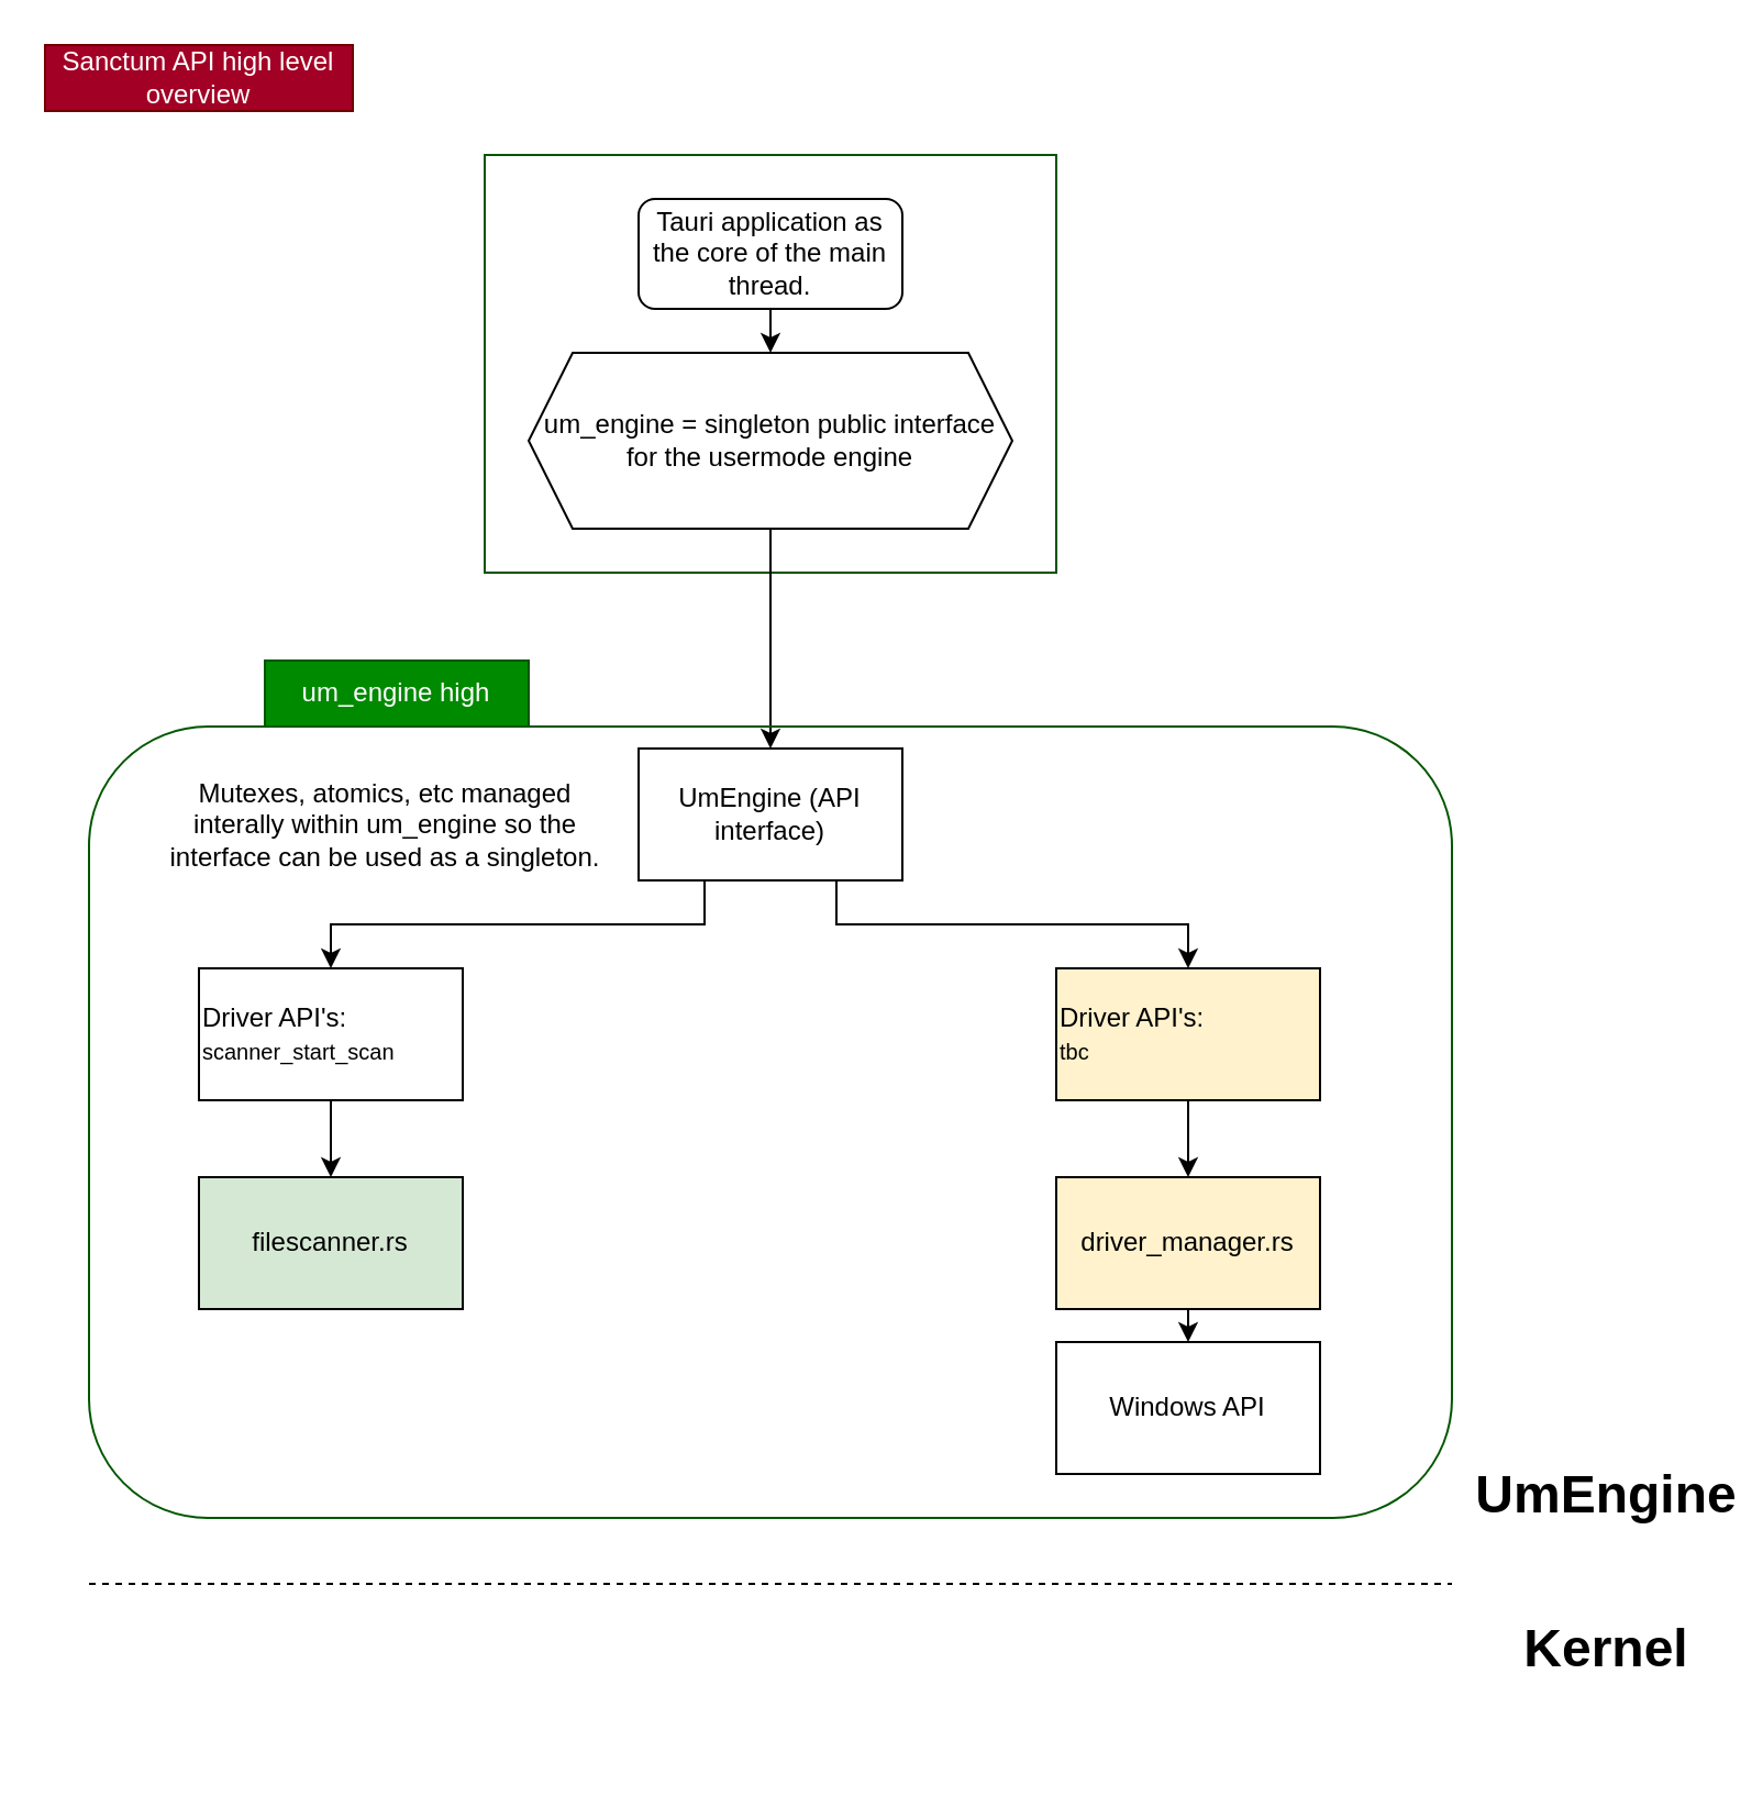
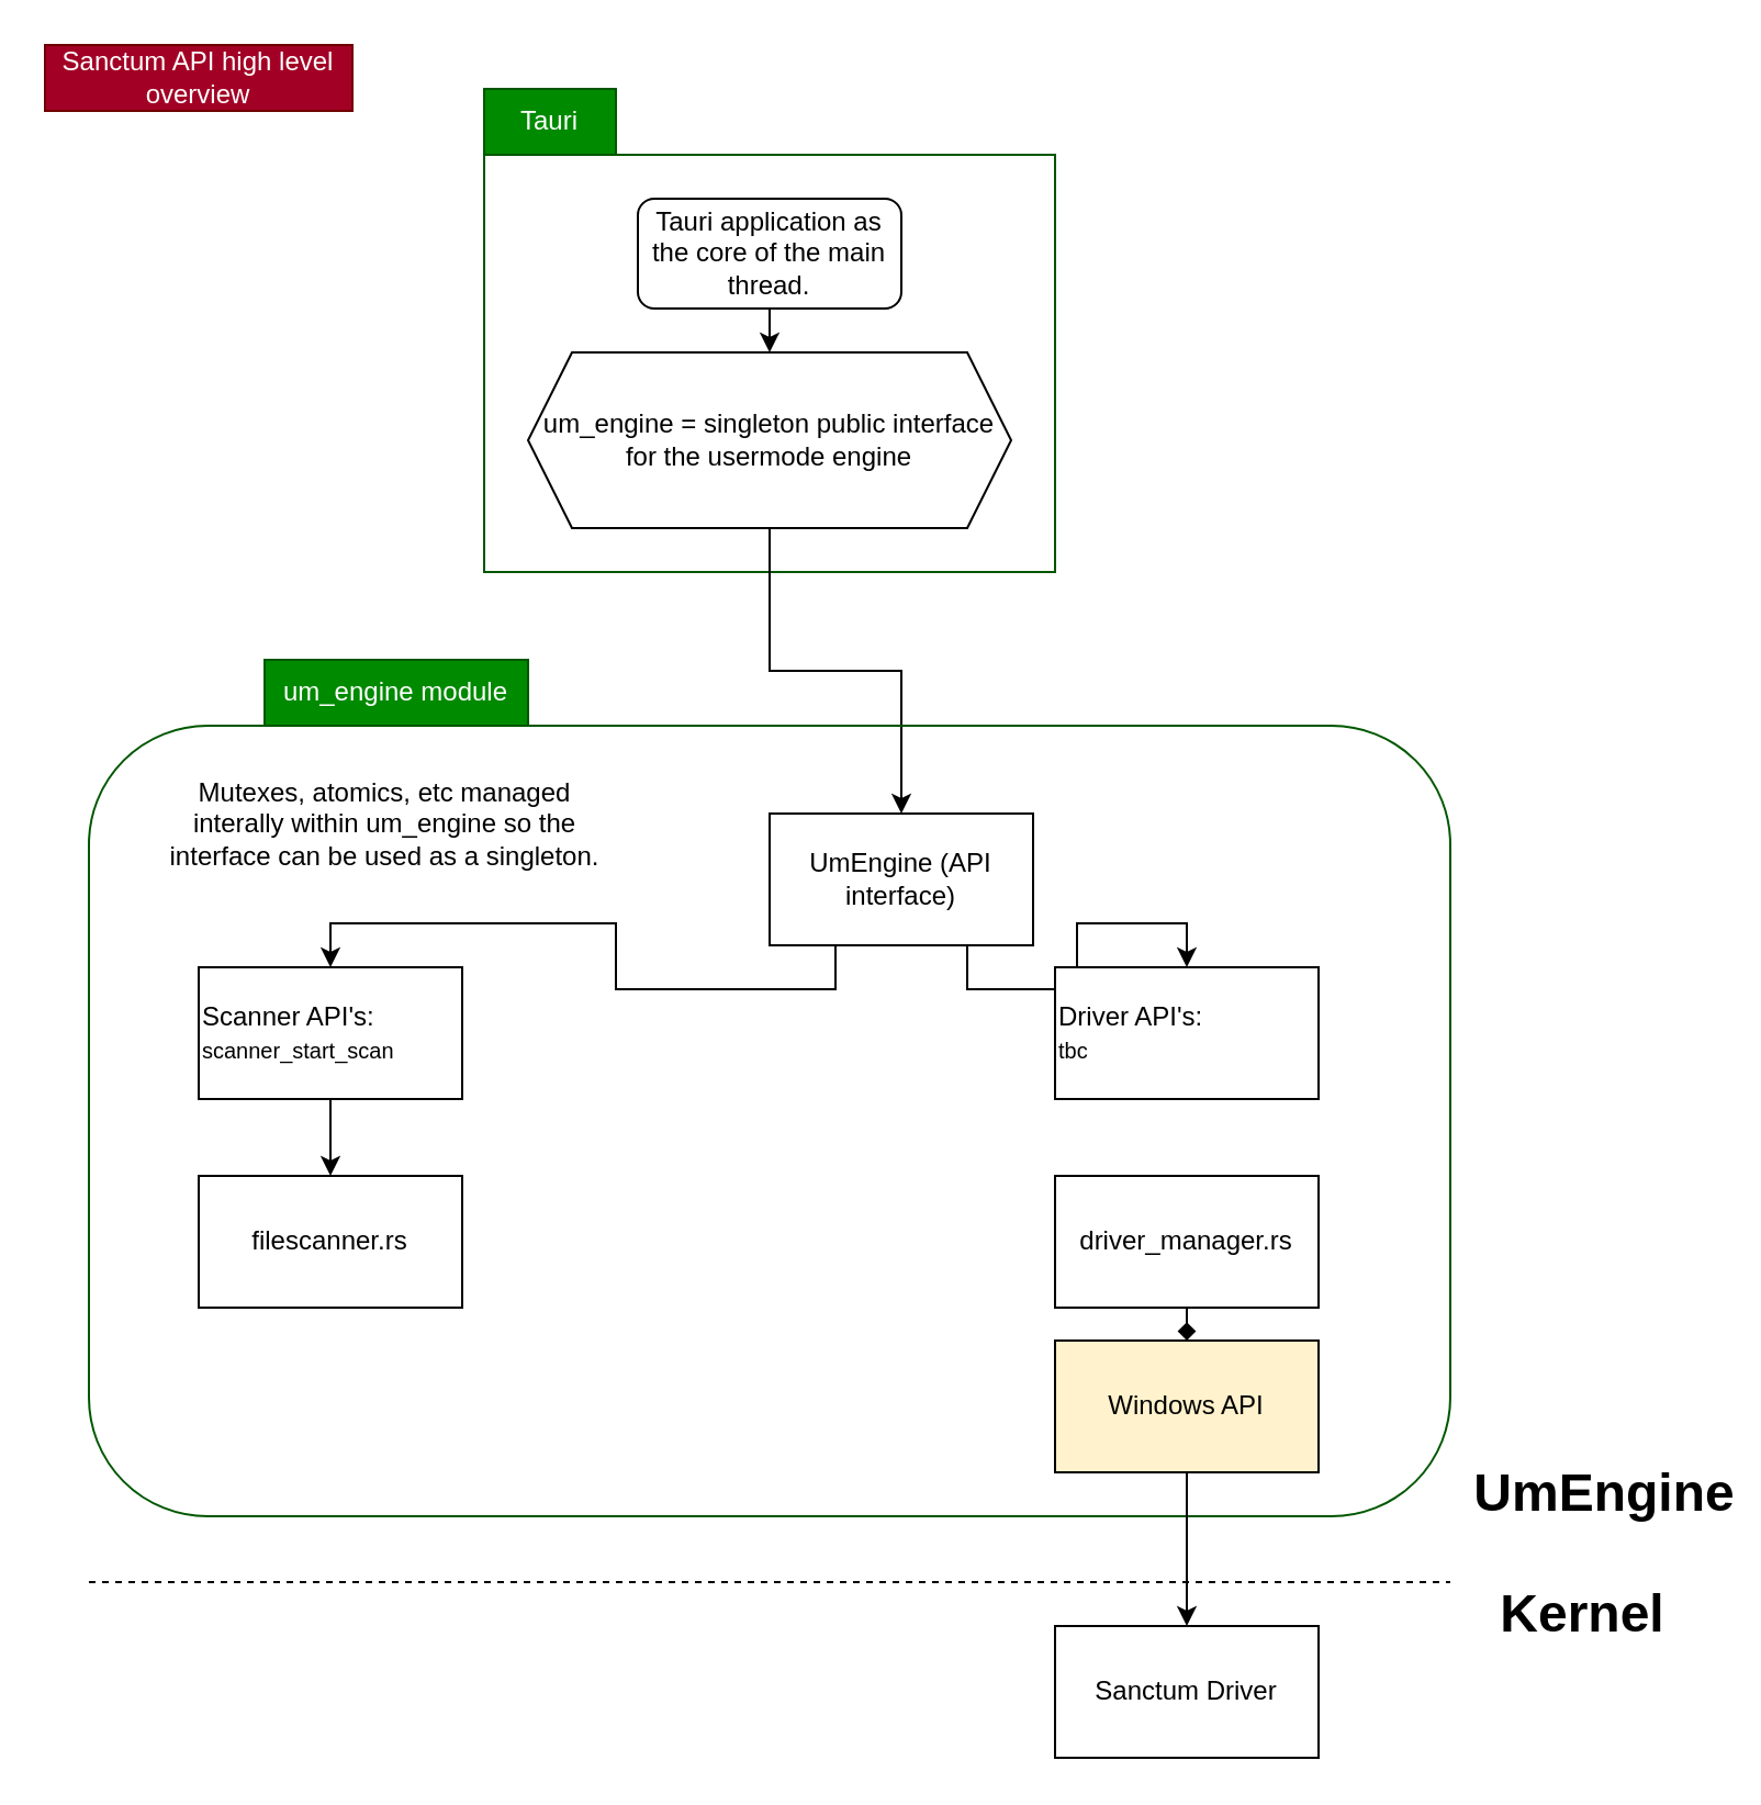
+ <mxCell id="8" value="Tauri" style="text;html=1;align=center;verticalAlign=middle;whiteSpace=wrap;rounded=0;fillColor=#008a00;fontColor=#ffffff;strokeColor=#005700;" vertex="1" parent="1"><mxGeometry x="220" y="40" width="60" height="30" as="geometry" /></mxCell>
- <mxCell id="10" value="um_engine high" style="text;html=1;align=center;verticalAlign=middle;whiteSpace=wrap;rounded=0;fillColor=#008a00;fontColor=#ffffff;strokeColor=#005700;" vertex="1" parent="1"><mxGeometry x="120" y="300" width="120" height="30" as="geometry" /></mxCell>
+ <mxCell id="10" value="um_engine module" style="text;html=1;align=center;verticalAlign=middle;whiteSpace=wrap;rounded=0;fillColor=#008a00;fontColor=#ffffff;strokeColor=#005700;" vertex="1" parent="1"><mxGeometry x="120" y="300" width="120" height="30" as="geometry" /></mxCell>
- <mxCell id="13" value="UmEngine (API interface)" style="rounded=0;whiteSpace=wrap;html=1;" vertex="1" parent="1"><mxGeometry x="290" y="340" width="120" height="60" as="geometry" /></mxCell>
+ <mxCell id="13" value="UmEngine (API interface)" style="rounded=0;whiteSpace=wrap;html=1;" vertex="1" parent="1"><mxGeometry x="350" y="370" width="120" height="60" as="geometry" /></mxCell>
- <mxCell id="15" value="Driver API's:&lt;div&gt;&lt;font style=&quot;font-size: 10px;&quot;&gt;scanner_start_scan&lt;/font&gt;&lt;br&gt;&lt;/div&gt;" style="rounded=0;whiteSpace=wrap;html=1;align=left;" vertex="1" parent="1"><mxGeometry x="90" y="440" width="120" height="60" as="geometry" /></mxCell>
+ <mxCell id="15" value="Scanner API's:&lt;div&gt;&lt;font style=&quot;font-size: 10px;&quot;&gt;scanner_start_scan&lt;/font&gt;&lt;br&gt;&lt;/div&gt;" style="rounded=0;whiteSpace=wrap;html=1;align=left;" vertex="1" parent="1"><mxGeometry x="90" y="440" width="120" height="60" as="geometry" /></mxCell>
- <mxCell id="17" value="Driver API's:&lt;div&gt;&lt;font style=&quot;font-size: 10px;&quot;&gt;tbc&lt;/font&gt;&lt;br&gt;&lt;/div&gt;" style="rounded=0;whiteSpace=wrap;html=1;align=left;fillColor=#fff2cc;" vertex="1" parent="1"><mxGeometry x="480" y="440" width="120" height="60" as="geometry" /></mxCell>
+ <mxCell id="17" value="Driver API's:&lt;div&gt;&lt;font style=&quot;font-size: 10px;&quot;&gt;tbc&lt;/font&gt;&lt;br&gt;&lt;/div&gt;" style="rounded=0;whiteSpace=wrap;html=1;align=left;" vertex="1" parent="1"><mxGeometry x="480" y="440" width="120" height="60" as="geometry" /></mxCell>
- <mxCell id="16" style="edgeStyle=orthogonalEdgeStyle;rounded=0;orthogonalLoop=1;jettySize=auto;html=1;exitX=0.5;exitY=1;exitDx=0;exitDy=0;entryX=0.5;entryY=0;entryDx=0;entryDy=0;" edge="1" parent="1" source="17" target="20"><mxGeometry relative="1" as="geometry" /></mxCell>
- <mxCell id="18" value="&lt;div&gt;filescanner.rs&lt;/div&gt;" style="rounded=0;whiteSpace=wrap;html=1;align=center;fillColor=#d5e8d4;" vertex="1" parent="1"><mxGeometry x="90" y="535" width="120" height="60" as="geometry" /></mxCell>
+ <mxCell id="18" value="&lt;div&gt;filescanner.rs&lt;/div&gt;" style="rounded=0;whiteSpace=wrap;html=1;align=center;" vertex="1" parent="1"><mxGeometry x="90" y="535" width="120" height="60" as="geometry" /></mxCell>
- <mxCell id="20" value="&lt;div&gt;driver_manager.rs&lt;/div&gt;" style="rounded=0;whiteSpace=wrap;html=1;align=center;fillColor=#fff2cc;" vertex="1" parent="1"><mxGeometry x="480" y="535" width="120" height="60" as="geometry" /></mxCell>
+ <mxCell id="20" value="&lt;div&gt;driver_manager.rs&lt;/div&gt;" style="rounded=0;whiteSpace=wrap;html=1;align=center;" vertex="1" parent="1"><mxGeometry x="480" y="535" width="120" height="60" as="geometry" /></mxCell>
- <mxCell id="19" style="edgeStyle=orthogonalEdgeStyle;rounded=0;orthogonalLoop=1;jettySize=auto;html=1;exitX=0.5;exitY=1;exitDx=0;exitDy=0;entryX=0.5;entryY=0;entryDx=0;entryDy=0;" edge="1" parent="1" source="20" target="23"><mxGeometry relative="1" as="geometry" /></mxCell>
+ <mxCell id="19" style="edgeStyle=orthogonalEdgeStyle;rounded=0;orthogonalLoop=1;jettySize=auto;html=1;exitX=0.5;exitY=1;exitDx=0;exitDy=0;entryX=0.5;entryY=0;entryDx=0;entryDy=0;endArrow=diamond;" edge="1" parent="1" source="20" target="23"><mxGeometry relative="1" as="geometry" /></mxCell>
- <mxCell id="23" value="&lt;div&gt;Windows API&lt;/div&gt;" style="rounded=0;whiteSpace=wrap;html=1;align=center;" vertex="1" parent="1"><mxGeometry x="480" y="610" width="120" height="60" as="geometry" /></mxCell>
+ <mxCell id="23" value="&lt;div&gt;Windows API&lt;/div&gt;" style="rounded=0;whiteSpace=wrap;html=1;align=center;fillColor=#fff2cc;" vertex="1" parent="1"><mxGeometry x="480" y="610" width="120" height="60" as="geometry" /></mxCell>
+ <mxCell id="22" style="edgeStyle=orthogonalEdgeStyle;rounded=0;orthogonalLoop=1;jettySize=auto;html=1;exitX=0.5;exitY=1;exitDx=0;exitDy=0;" edge="1" parent="1" source="23" target="27"><mxGeometry relative="1" as="geometry" /></mxCell>
- <mxCell id="26" value="Kernel" style="text;strokeColor=none;fillColor=none;html=1;fontSize=24;fontStyle=1;verticalAlign=middle;align=center;" vertex="1" parent="1"><mxGeometry x="680" y="730" width="100" height="40" as="geometry" /></mxCell>
+ <mxCell id="26" value="Kernel" style="text;strokeColor=none;fillColor=none;html=1;fontSize=24;fontStyle=1;verticalAlign=middle;align=center;" vertex="1" parent="1"><mxGeometry x="670" y="715" width="100" height="40" as="geometry" /></mxCell>
+ <mxCell id="27" value="&lt;div&gt;Sanctum Driver&lt;/div&gt;" style="rounded=0;whiteSpace=wrap;html=1;align=center;" vertex="1" parent="1"><mxGeometry x="480" y="740" width="120" height="60" as="geometry" /></mxCell>
